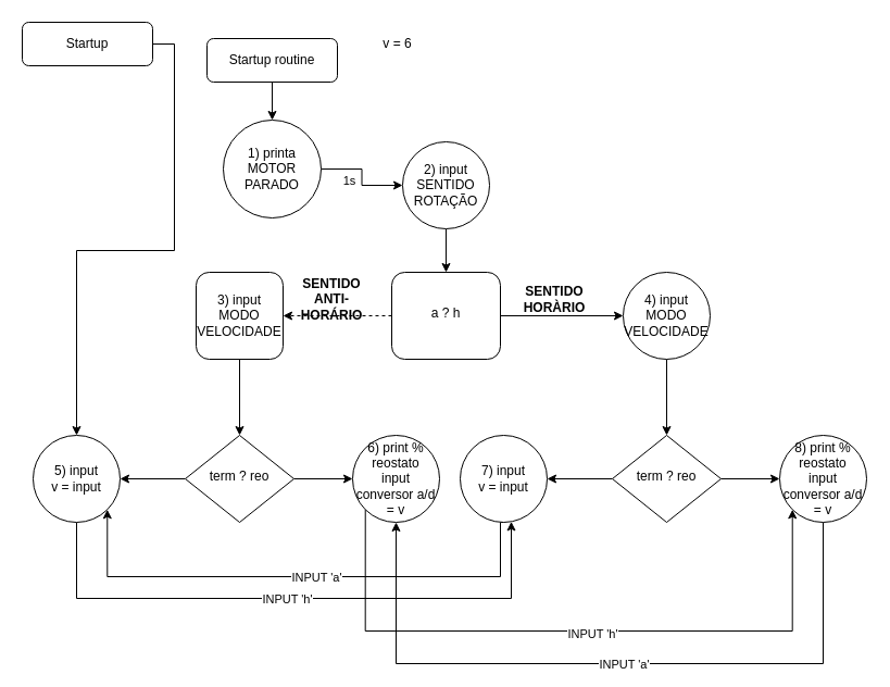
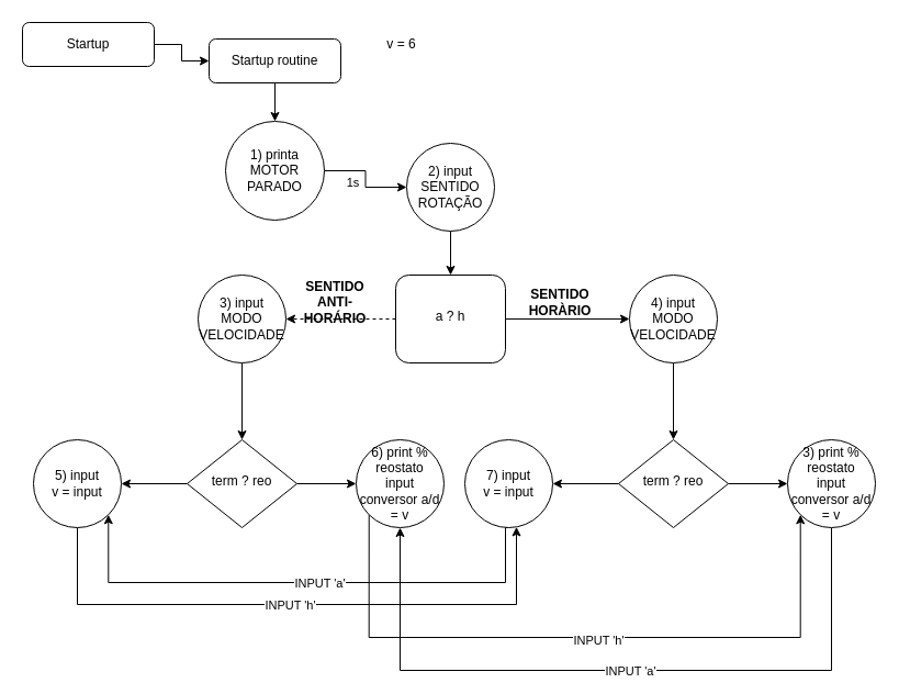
- <mxCell id="2" style="edgeStyle=orthogonalEdgeStyle;rounded=0;orthogonalLoop=1;jettySize=auto;html=1;exitX=1;exitY=0.5;exitDx=0;exitDy=0;" edge="1" parent="1" source="3" target="23"><mxGeometry relative="1" as="geometry" /></mxCell>
+ <mxCell id="2" style="edgeStyle=orthogonalEdgeStyle;rounded=0;orthogonalLoop=1;jettySize=auto;html=1;exitX=1;exitY=0.5;exitDx=0;exitDy=0;entryX=0;entryY=0.5;entryDx=0;entryDy=0;" edge="1" parent="1" source="3" target="5"><mxGeometry relative="1" as="geometry" /></mxCell>
- <mxCell id="14" value="3) input&lt;br&gt;MODO VELOCIDADE" style="whiteSpace=wrap;html=1;aspect=fixed;rounded=1;" vertex="1" parent="1"><mxGeometry x="180" y="250" width="80" height="80" as="geometry" /></mxCell>
+ <mxCell id="14" value="3) input&lt;br&gt;MODO VELOCIDADE" style="ellipse;whiteSpace=wrap;html=1;aspect=fixed;" vertex="1" parent="1"><mxGeometry x="180" y="250" width="80" height="80" as="geometry" /></mxCell>
- <mxCell id="35" value="8) print % reostato&lt;br&gt;input &lt;br&gt;conversor a/d = v" style="ellipse;whiteSpace=wrap;html=1;aspect=fixed;" vertex="1" parent="1"><mxGeometry x="717" y="400" width="80" height="80" as="geometry" /></mxCell>
+ <mxCell id="35" value="3) print % reostato&lt;br&gt;input &lt;br&gt;conversor a/d = v" style="ellipse;whiteSpace=wrap;html=1;aspect=fixed;" vertex="1" parent="1"><mxGeometry x="717" y="400" width="80" height="80" as="geometry" /></mxCell>
